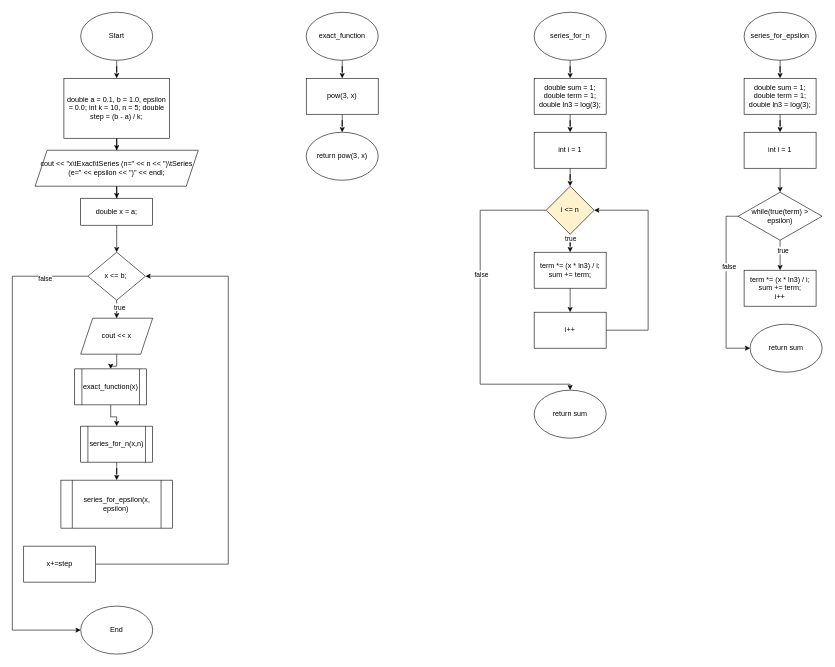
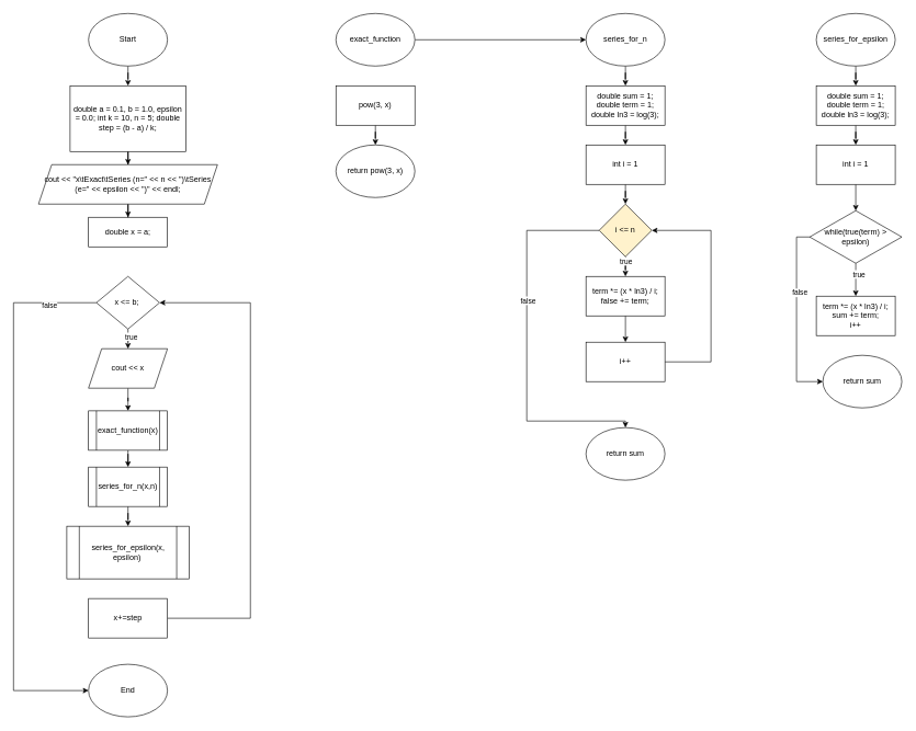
- <mxCell id="25" value="" style="edgeStyle=orthogonalEdgeStyle;rounded=0;orthogonalLoop=1;jettySize=auto;html=1;" edge="1" parent="1" source="26" target="30"><mxGeometry relative="1" as="geometry" /></mxCell>
+ <mxCell id="25" value="" style="edgeStyle=orthogonalEdgeStyle;rounded=0;orthogonalLoop=1;jettySize=auto;html=1;" edge="1" parent="1" source="26" target="28"><mxGeometry relative="1" as="geometry" /></mxCell>
- <mxCell id="6" value="" style="edgeStyle=orthogonalEdgeStyle;rounded=0;orthogonalLoop=1;jettySize=auto;html=1;" edge="1" parent="1" source="7" target="12"><mxGeometry relative="1" as="geometry" /></mxCell>
- <mxCell id="42" value="term *= (x * ln3) / i;&lt;div&gt;sum += term;&lt;/div&gt;" style="whiteSpace=wrap;html=1;" vertex="1" parent="1"><mxGeometry x="890" y="420" width="120" height="60" as="geometry" /></mxCell>
+ <mxCell id="42" value="term *= (x * ln3) / i;&lt;div&gt;false += term;&lt;/div&gt;" style="whiteSpace=wrap;html=1;" vertex="1" parent="1"><mxGeometry x="890" y="420" width="120" height="60" as="geometry" /></mxCell>
- <mxCell id="16" value="exact_function(x)" style="shape=process;whiteSpace=wrap;html=1;backgroundOutline=1;" vertex="1" parent="1"><mxGeometry x="124" y="614.5" width="120" height="60" as="geometry" /></mxCell>
+ <mxCell id="16" value="exact_function(x)" style="shape=process;whiteSpace=wrap;html=1;backgroundOutline=1;" vertex="1" parent="1"><mxGeometry x="134" y="624.5" width="120" height="60" as="geometry" /></mxCell>
- <mxCell id="21" value="x+=step" style="whiteSpace=wrap;html=1;" vertex="1" parent="1"><mxGeometry x="39" y="910" width="120" height="60" as="geometry" /></mxCell>
+ <mxCell id="21" value="x+=step" style="whiteSpace=wrap;html=1;" vertex="1" parent="1"><mxGeometry x="134" y="910" width="120" height="60" as="geometry" /></mxCell>
